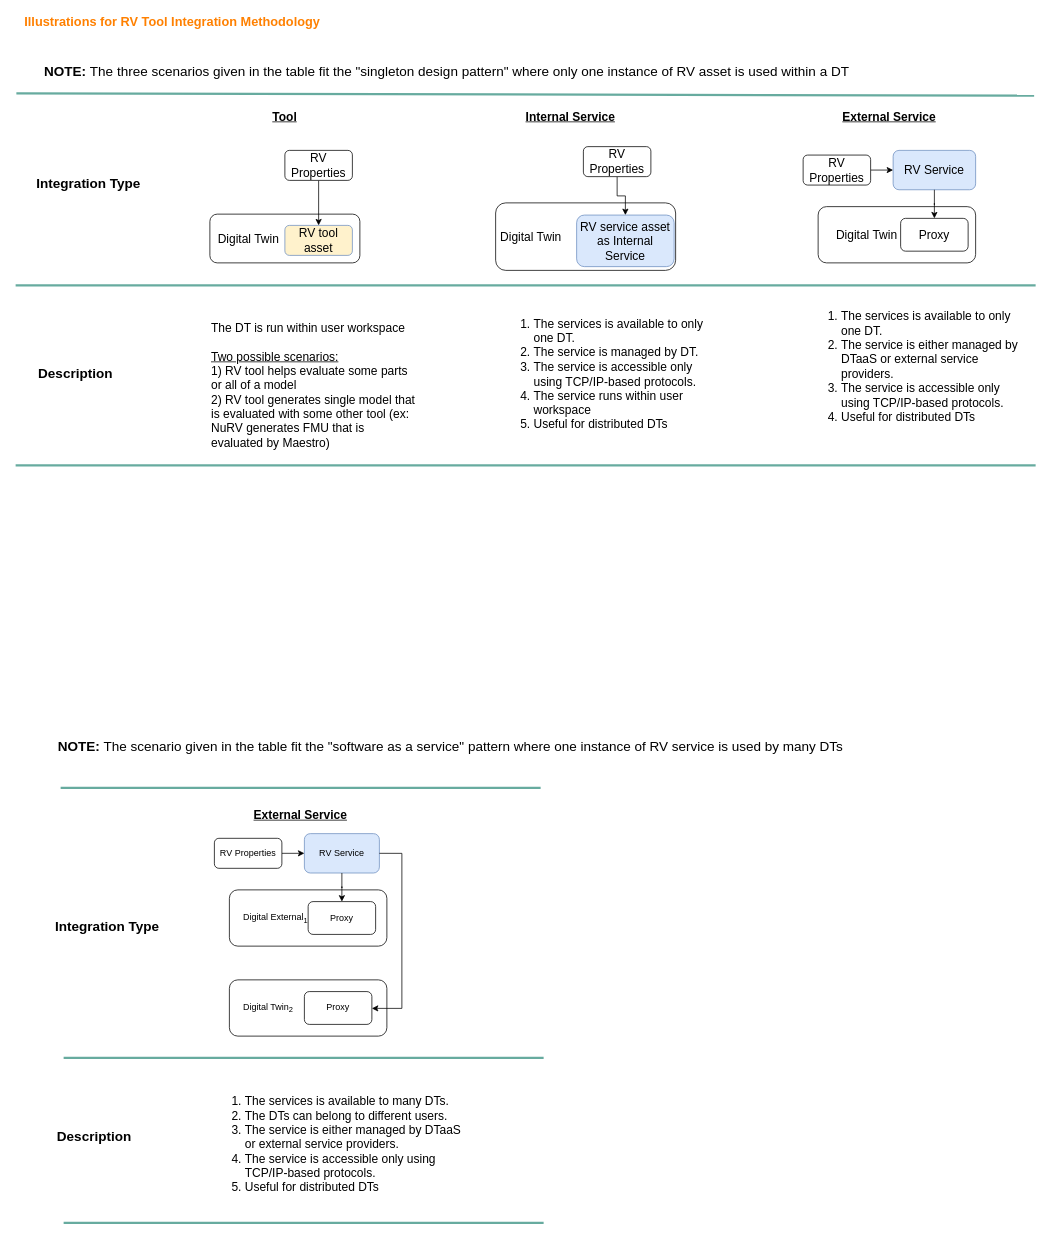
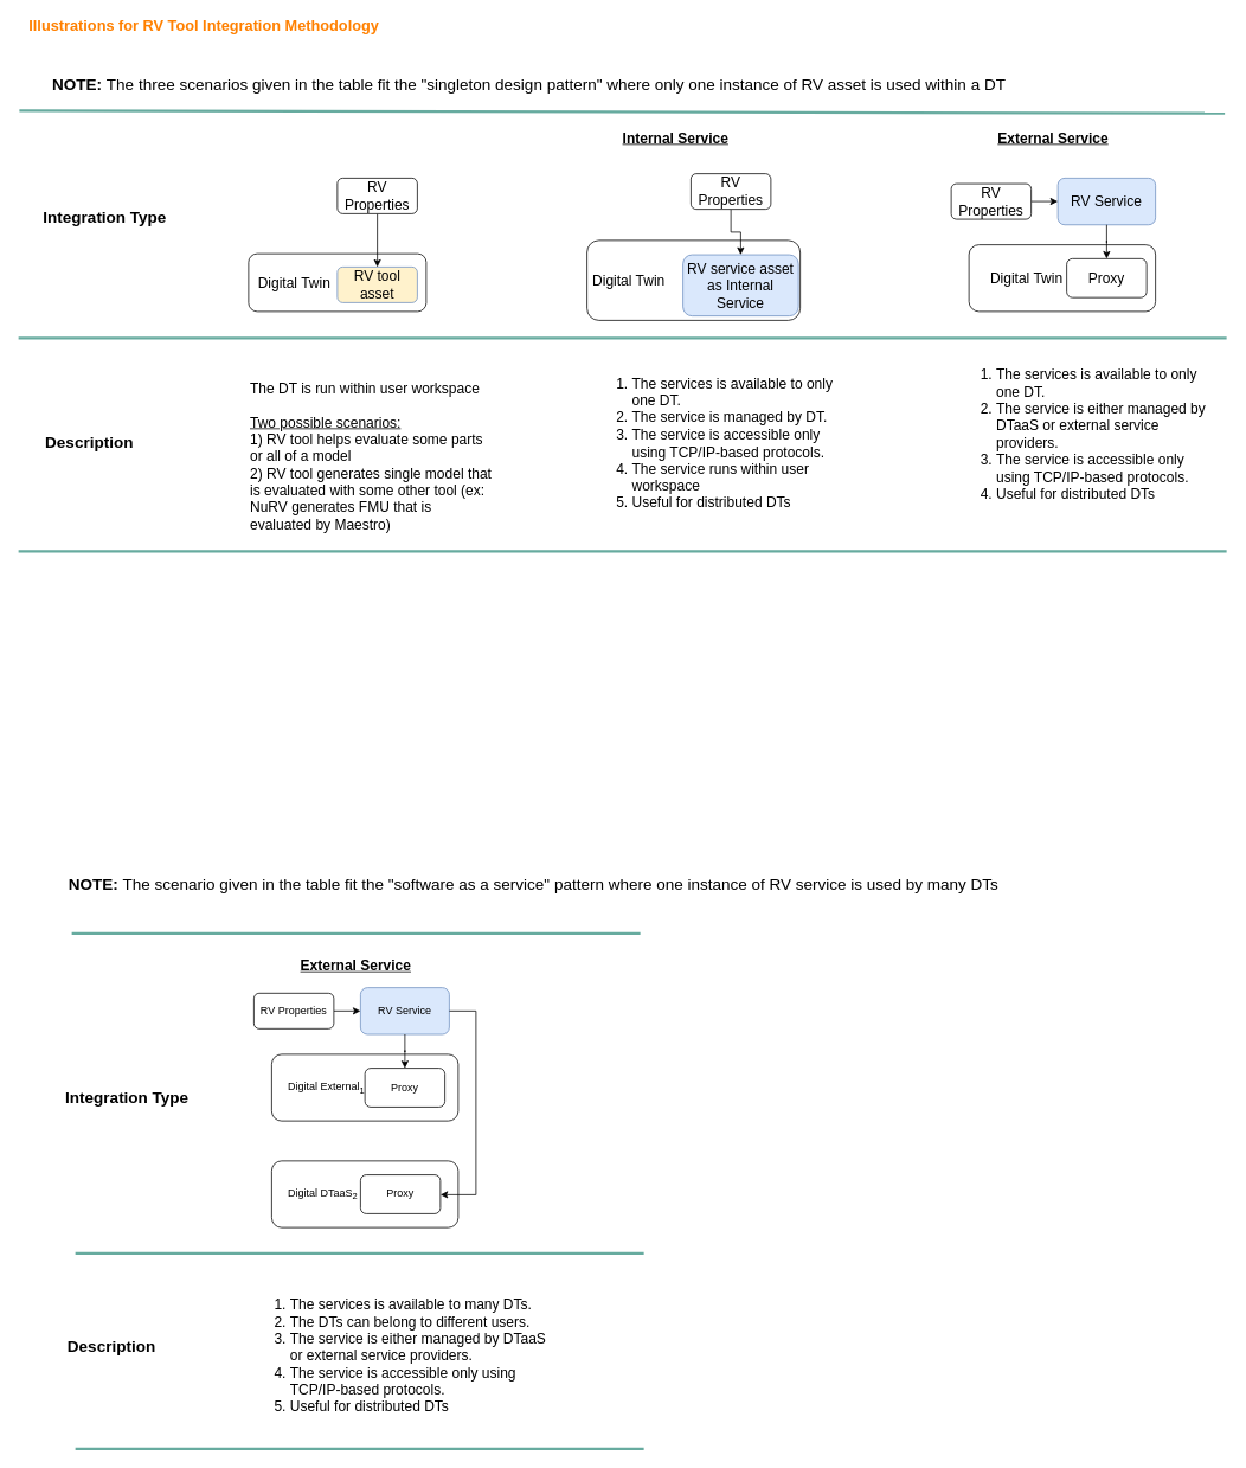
- <mxCell id="14" value="&lt;b style=&quot;font-size: 16px&quot;&gt;&lt;u style=&quot;font-size: 16px&quot;&gt;Tool&lt;/u&gt;&lt;/b&gt;" style="text;html=1;strokeColor=none;fillColor=none;align=center;verticalAlign=middle;whiteSpace=wrap;rounded=0;fontSize=16;" parent="4" vertex="1"><mxGeometry x="294.0" y="60" width="130" height="30" as="geometry" /></mxCell>
- <mxCell id="46" value="&amp;nbsp; &amp;nbsp; &amp;nbsp;Digital Twin&lt;sub&gt;2&lt;/sub&gt;" style="rounded=1;whiteSpace=wrap;html=1;align=left;" parent="39" vertex="1"><mxGeometry x="20" y="194.99" width="210" height="75" as="geometry" /></mxCell>
+ <mxCell id="46" value="&amp;nbsp; &amp;nbsp; &amp;nbsp;Digital DTaaS&lt;sub&gt;2&lt;/sub&gt;" style="rounded=1;whiteSpace=wrap;html=1;align=left;" parent="39" vertex="1"><mxGeometry x="20" y="194.99" width="210" height="75" as="geometry" /></mxCell>
